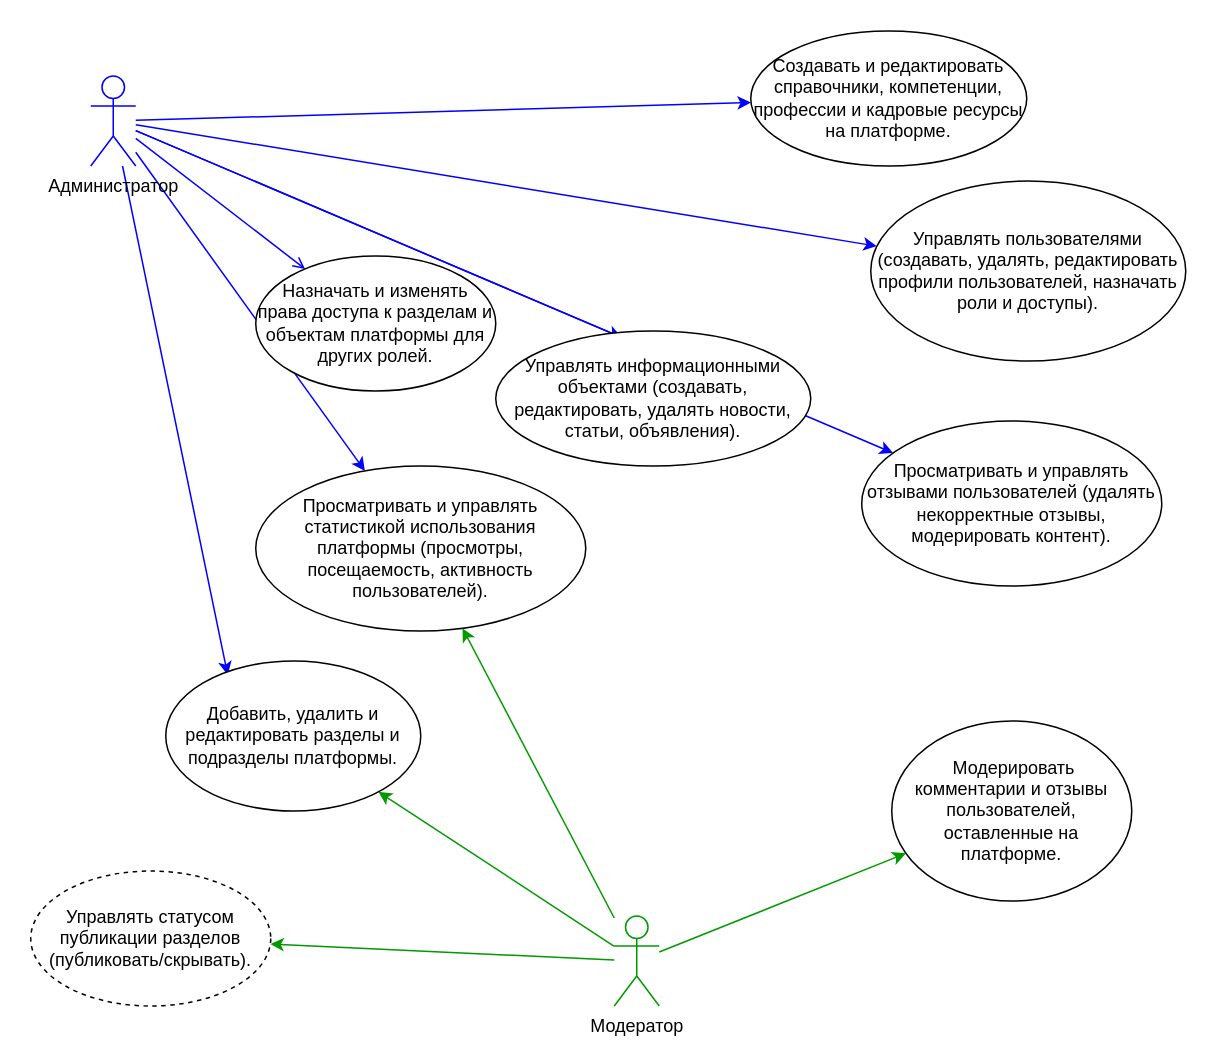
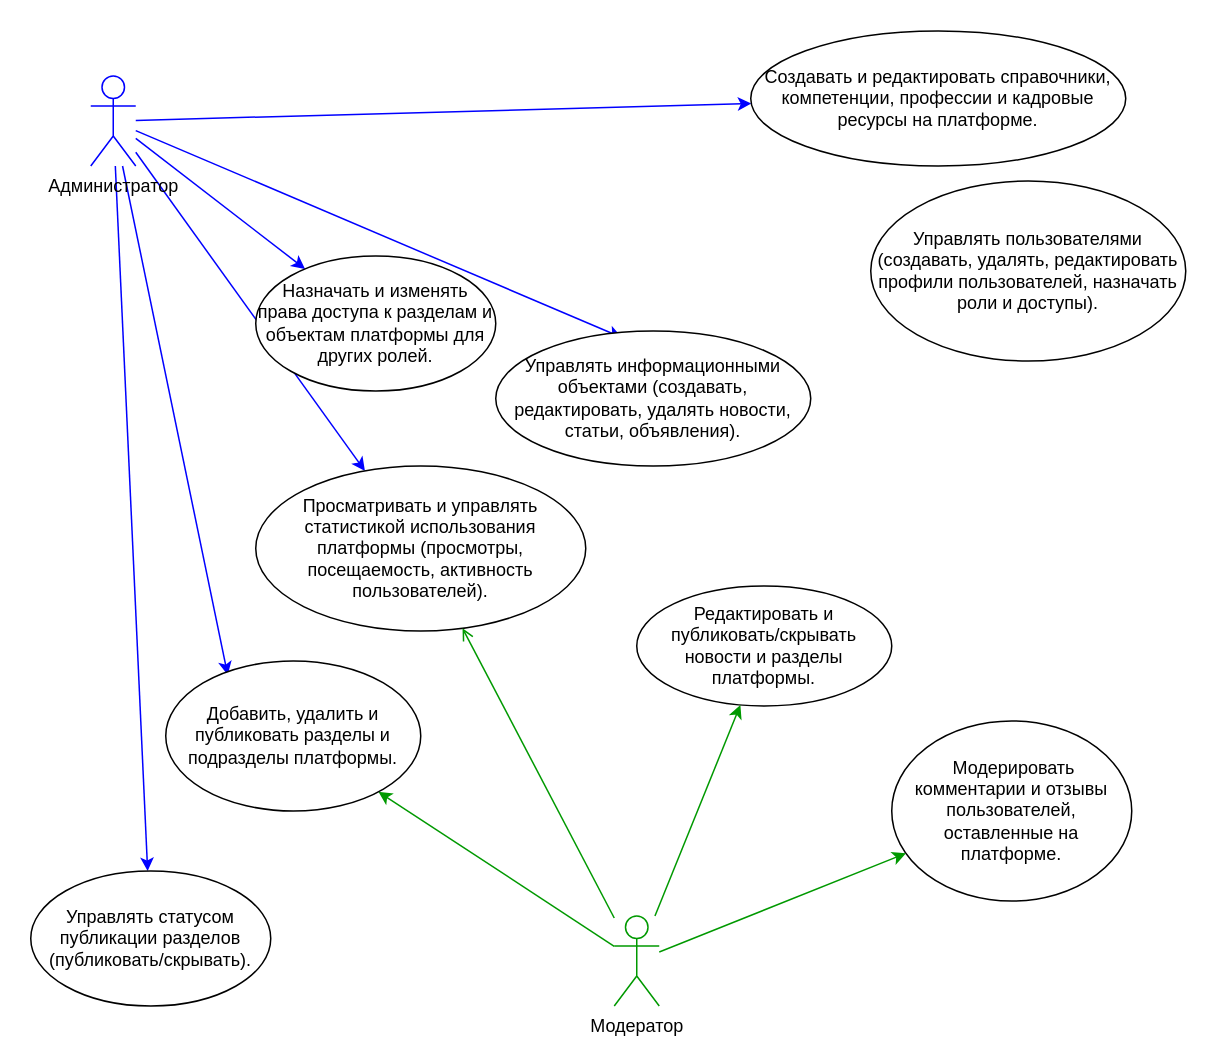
- <mxCell id="16" value="Создавать и редактировать справочники, компетенции, профессии и кадровые ресурсы на платформе." style="ellipse;whiteSpace=wrap;html=1;" vertex="1" parent="1"><mxGeometry x="500" y="20" width="184" height="90" as="geometry" /></mxCell>
+ <mxCell id="16" value="Создавать и редактировать справочники, компетенции, профессии и кадровые ресурсы на платформе." style="ellipse;whiteSpace=wrap;html=1;" vertex="1" parent="1"><mxGeometry x="500" y="20" width="250" height="90" as="geometry" /></mxCell>
- <mxCell id="7" value="" style="endArrow=classic;html=1;rounded=0;strokeColor=#0000FF;" edge="1" parent="1" source="17" target="11"><mxGeometry width="50" height="50" relative="1" as="geometry"><mxPoint x="20" y="130" as="sourcePoint" /><mxPoint x="70" y="80" as="targetPoint" /></mxGeometry></mxCell>
+ <mxCell id="7" value="" style="endArrow=classic;html=1;rounded=0;strokeColor=#0000FF;" edge="1" parent="1" source="17" target="10"><mxGeometry width="50" height="50" relative="1" as="geometry"><mxPoint x="20" y="130" as="sourcePoint" /><mxPoint x="70" y="80" as="targetPoint" /></mxGeometry></mxCell>
- <mxCell id="5" value="" style="endArrow=open;html=1;rounded=0;strokeColor=#0000FF;" edge="1" parent="1" source="17" target="14"><mxGeometry width="50" height="50" relative="1" as="geometry"><mxPoint x="80" y="380" as="sourcePoint" /><mxPoint x="130" y="330" as="targetPoint" /></mxGeometry></mxCell>
+ <mxCell id="5" value="" style="endArrow=classic;html=1;rounded=0;strokeColor=#0000FF;" edge="1" parent="1" source="17" target="14"><mxGeometry width="50" height="50" relative="1" as="geometry"><mxPoint x="80" y="380" as="sourcePoint" /><mxPoint x="130" y="330" as="targetPoint" /></mxGeometry></mxCell>
- <mxCell id="2" value="" style="endArrow=classic;html=1;rounded=0;strokeColor=#0000FF;" edge="1" parent="1" source="17" target="15"><mxGeometry width="50" height="50" relative="1" as="geometry"><mxPoint x="30" y="160" as="sourcePoint" /><mxPoint x="80" y="110" as="targetPoint" /></mxGeometry></mxCell>
- <mxCell id="15" value="Просматривать и управлять отзывами пользователей (удалять некорректные отзывы, модерировать контент)." style="ellipse;whiteSpace=wrap;html=1;" vertex="1" parent="1"><mxGeometry x="574" y="280" width="200" height="110" as="geometry" /></mxCell>
- <mxCell id="20" value="" style="endArrow=classic;html=1;rounded=0;strokeColor=#009900;" edge="1" parent="1" source="18" target="13"><mxGeometry width="50" height="50" relative="1" as="geometry"><mxPoint x="650" y="140" as="sourcePoint" /><mxPoint x="700" y="90" as="targetPoint" /></mxGeometry></mxCell>
+ <mxCell id="20" value="" style="endArrow=open;html=1;rounded=0;strokeColor=#009900;" edge="1" parent="1" source="18" target="13"><mxGeometry width="50" height="50" relative="1" as="geometry"><mxPoint x="650" y="140" as="sourcePoint" /><mxPoint x="700" y="90" as="targetPoint" /></mxGeometry></mxCell>
+ <mxCell id="22" value="Редактировать и публиковать/скрывать новости и разделы платформы." style="ellipse;whiteSpace=wrap;html=1;" vertex="1" parent="1"><mxGeometry x="424" y="390" width="170" height="80" as="geometry" /></mxCell>
- <mxCell id="21" value="Добавить, удалить и редактировать разделы и подразделы платформы." style="ellipse;whiteSpace=wrap;html=1;" vertex="1" parent="1"><mxGeometry x="110" y="440" width="170" height="100" as="geometry" /></mxCell>
+ <mxCell id="21" value="Добавить, удалить и публиковать разделы и подразделы платформы." style="ellipse;whiteSpace=wrap;html=1;" vertex="1" parent="1"><mxGeometry x="110" y="440" width="170" height="100" as="geometry" /></mxCell>
+ <mxCell id="23" value="" style="endArrow=classic;html=1;rounded=0;strokeColor=#009900;" edge="1" parent="1" source="18" target="22"><mxGeometry width="50" height="50" relative="1" as="geometry"><mxPoint x="890" y="120" as="sourcePoint" /><mxPoint x="940" y="70" as="targetPoint" /></mxGeometry></mxCell>
- <mxCell id="10" value="Управлять статусом публикации разделов (публиковать/скрывать)." style="ellipse;whiteSpace=wrap;html=1;dashed=1;" vertex="1" parent="1"><mxGeometry x="20" y="580" width="160" height="90" as="geometry" /></mxCell>
+ <mxCell id="10" value="Управлять статусом публикации разделов (публиковать/скрывать)." style="ellipse;whiteSpace=wrap;html=1;" vertex="1" parent="1"><mxGeometry x="20" y="580" width="160" height="90" as="geometry" /></mxCell>
- <mxCell id="19" value="" style="endArrow=classic;html=1;rounded=0;strokeColor=#009900;" edge="1" parent="1" source="18" target="10"><mxGeometry width="50" height="50" relative="1" as="geometry"><mxPoint x="680" y="110" as="sourcePoint" /><mxPoint x="730" y="60" as="targetPoint" /></mxGeometry></mxCell>
